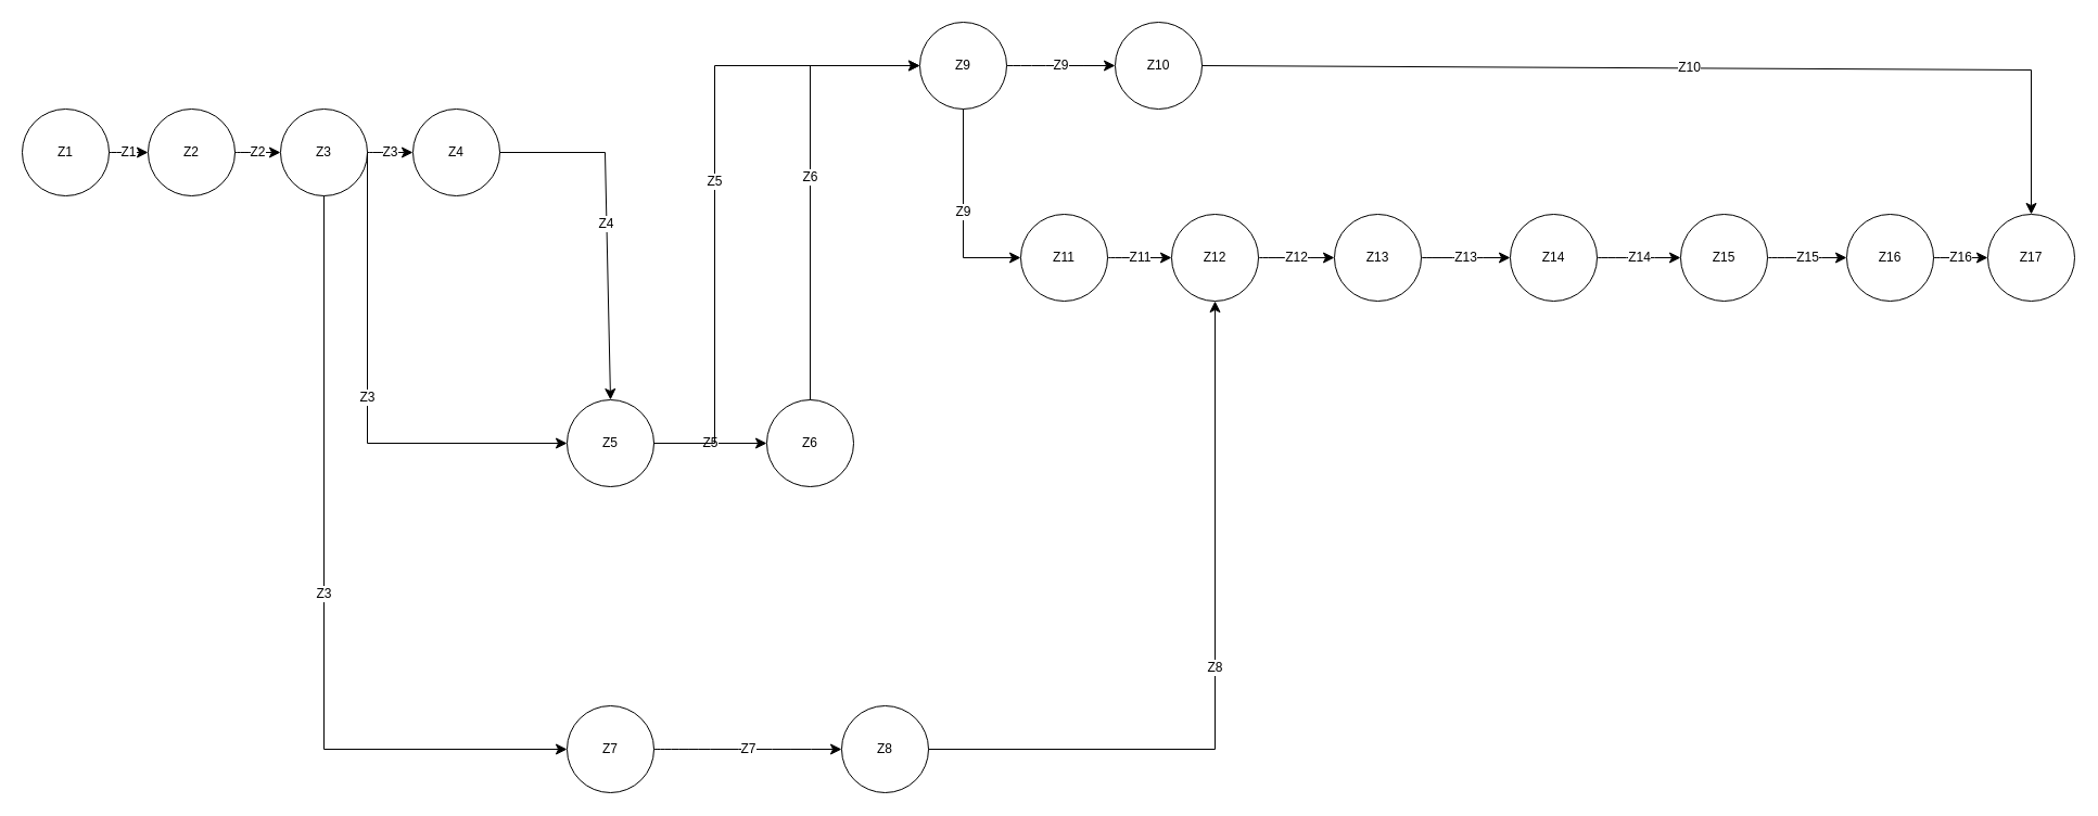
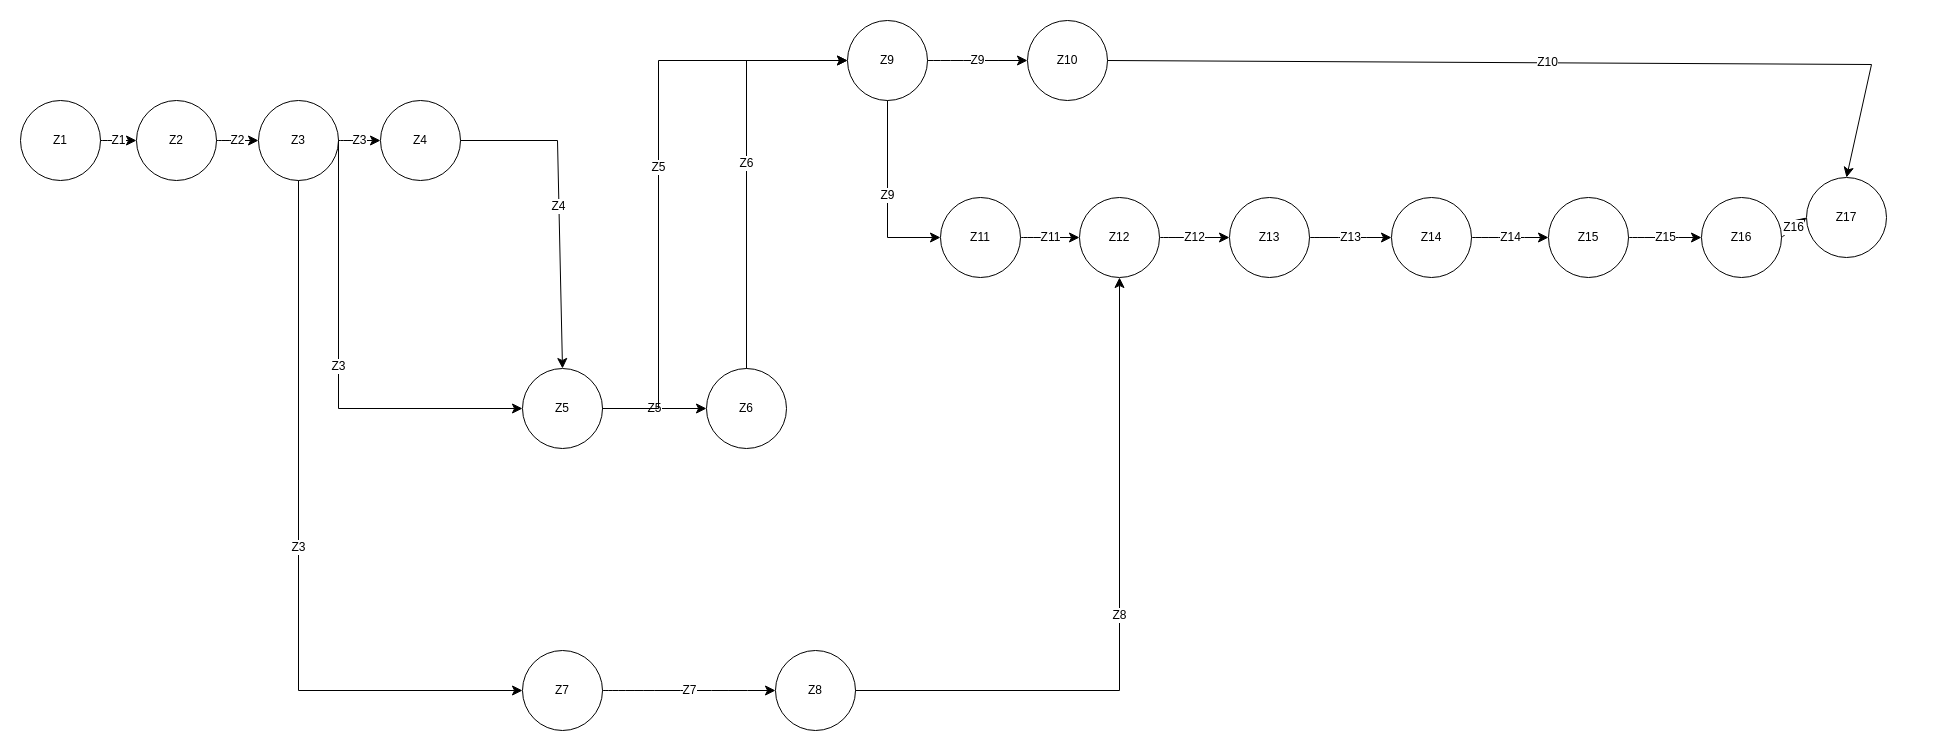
- <mxCell id="18" value="Z17" style="ellipse;whiteSpace=wrap;html=1;aspect=fixed;" vertex="1" parent="1"><mxGeometry x="1831" y="197" width="80" height="80" as="geometry" /></mxCell>
+ <mxCell id="18" value="Z17" style="ellipse;whiteSpace=wrap;html=1;aspect=fixed;" vertex="1" parent="1"><mxGeometry x="1806" y="177" width="80" height="80" as="geometry" /></mxCell>
